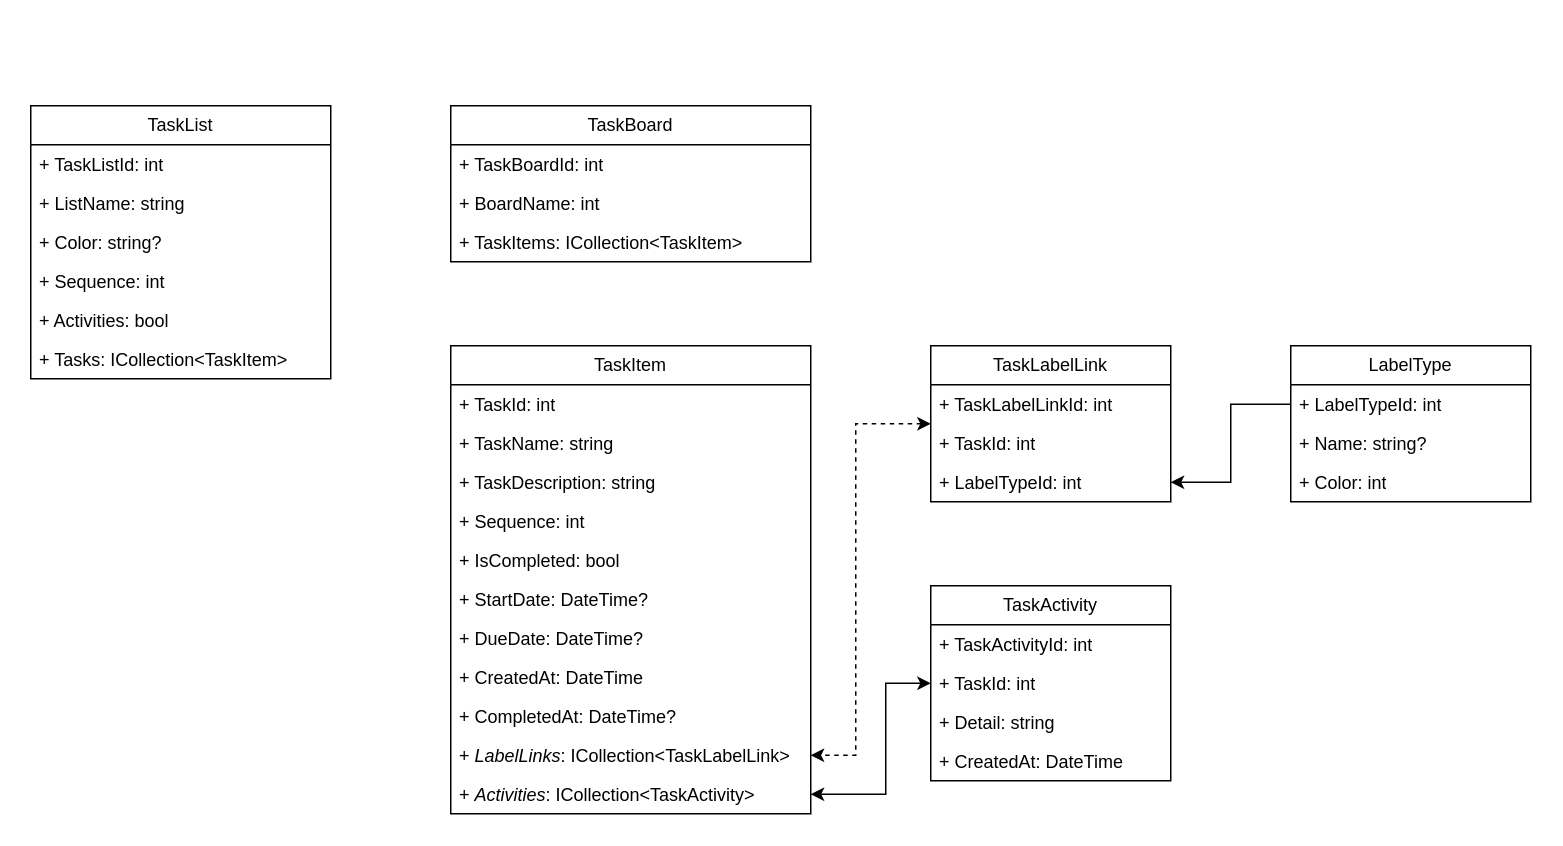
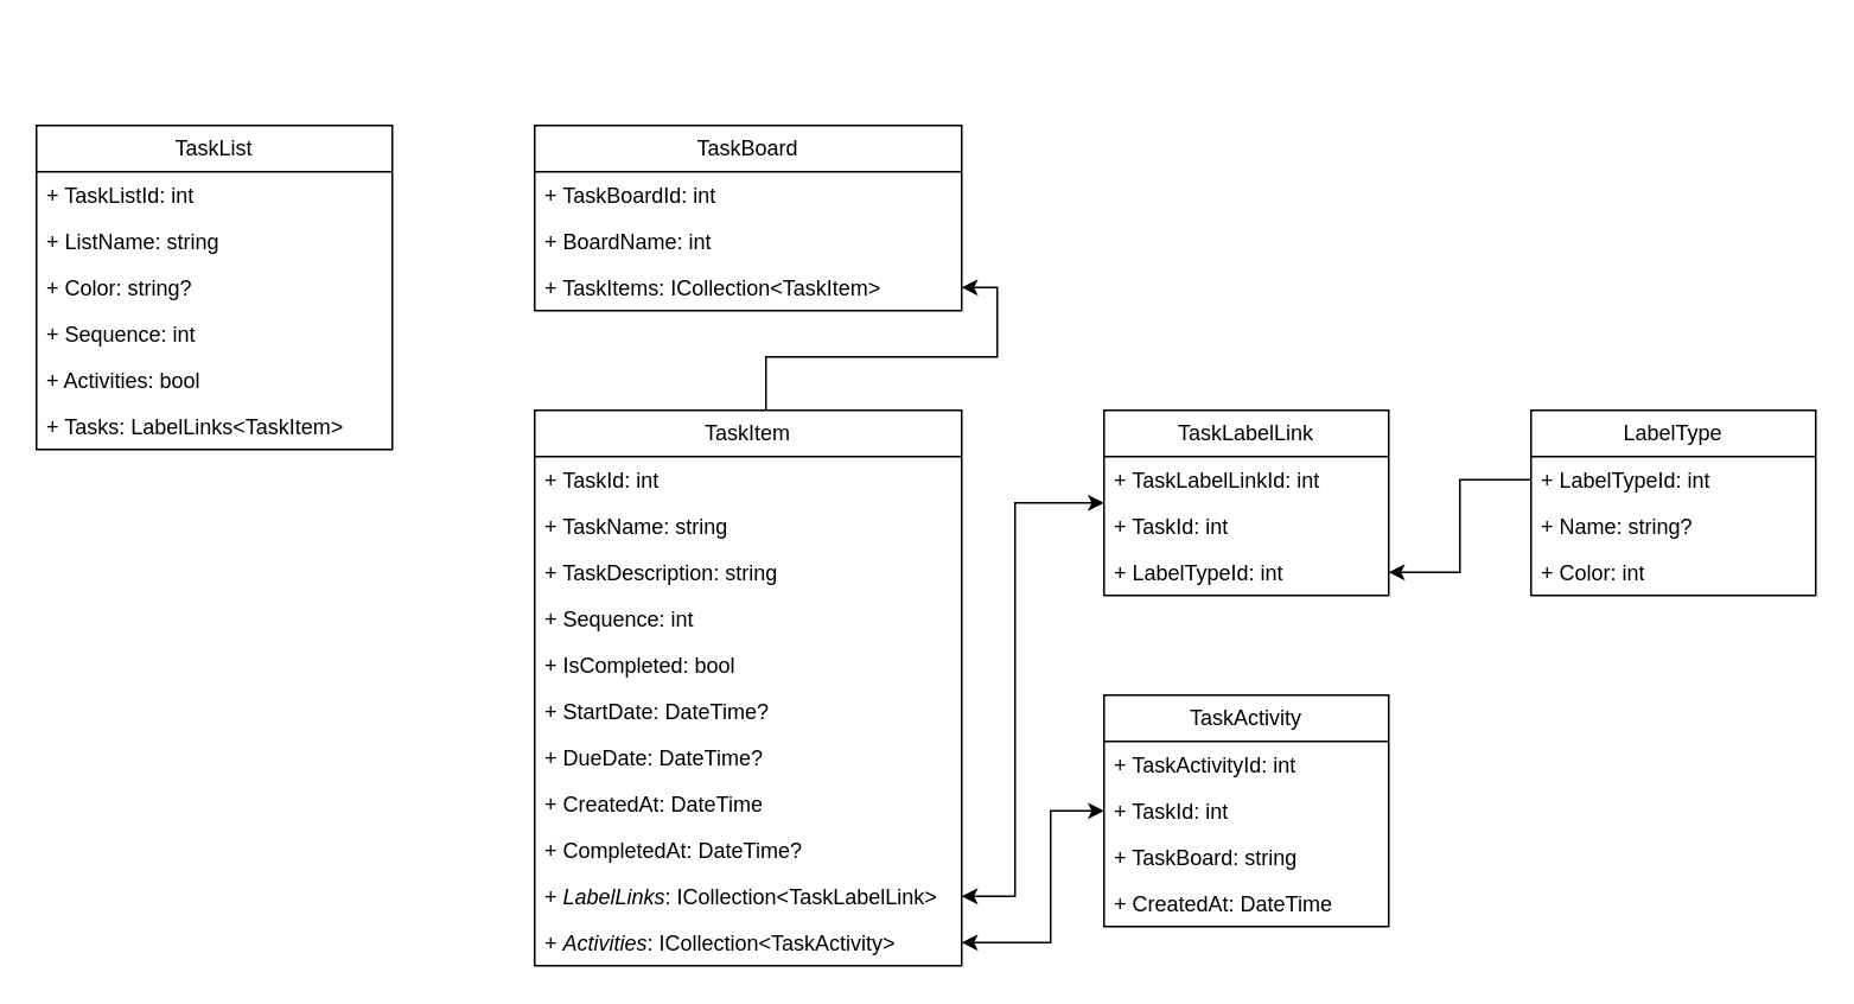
+ <mxCell id="6" style="edgeStyle=orthogonalEdgeStyle;rounded=0;orthogonalLoop=1;jettySize=auto;html=1;" edge="1" parent="1" source="7" target="5"><mxGeometry relative="1" as="geometry"><Array as="points"><mxPoint x="430" y="200" /><mxPoint x="560" y="200" /><mxPoint x="560" y="161" /></Array></mxGeometry></mxCell>
- <mxCell id="34" value="+ Tasks: ICollection&amp;lt;TaskItem&amp;gt;" style="text;strokeColor=none;fillColor=none;align=left;verticalAlign=top;spacingLeft=4;spacingRight=4;overflow=hidden;rotatable=0;points=[[0,0.5],[1,0.5]];portConstraint=eastwest;whiteSpace=wrap;html=1;" vertex="1" parent="28"><mxGeometry y="156" width="200" height="26" as="geometry" /></mxCell>
+ <mxCell id="34" value="+ Tasks: LabelLinks&amp;lt;TaskItem&amp;gt;" style="text;strokeColor=none;fillColor=none;align=left;verticalAlign=top;spacingLeft=4;spacingRight=4;overflow=hidden;rotatable=0;points=[[0,0.5],[1,0.5]];portConstraint=eastwest;whiteSpace=wrap;html=1;" vertex="1" parent="28"><mxGeometry y="156" width="200" height="26" as="geometry" /></mxCell>
- <mxCell id="19" style="edgeStyle=orthogonalEdgeStyle;rounded=0;orthogonalLoop=1;jettySize=auto;html=1;startArrow=classic;startFill=1;dashed=1;" edge="1" parent="1" source="20" target="17"><mxGeometry relative="1" as="geometry"><Array as="points"><mxPoint x="570" y="282" /><mxPoint x="570" y="503" /></Array></mxGeometry></mxCell>
+ <mxCell id="19" style="edgeStyle=orthogonalEdgeStyle;rounded=0;orthogonalLoop=1;jettySize=auto;html=1;startArrow=classic;startFill=1;" edge="1" parent="1" source="20" target="17"><mxGeometry relative="1" as="geometry"><Array as="points"><mxPoint x="570" y="282" /><mxPoint x="570" y="503" /></Array></mxGeometry></mxCell>
- <mxCell id="40" value="+ Detail: string" style="text;strokeColor=none;fillColor=none;align=left;verticalAlign=top;spacingLeft=4;spacingRight=4;overflow=hidden;rotatable=0;points=[[0,0.5],[1,0.5]];portConstraint=eastwest;whiteSpace=wrap;html=1;" vertex="1" parent="37"><mxGeometry y="78" width="160" height="26" as="geometry" /></mxCell>
+ <mxCell id="40" value="+ TaskBoard: string" style="text;strokeColor=none;fillColor=none;align=left;verticalAlign=top;spacingLeft=4;spacingRight=4;overflow=hidden;rotatable=0;points=[[0,0.5],[1,0.5]];portConstraint=eastwest;whiteSpace=wrap;html=1;" vertex="1" parent="37"><mxGeometry y="78" width="160" height="26" as="geometry" /></mxCell>
